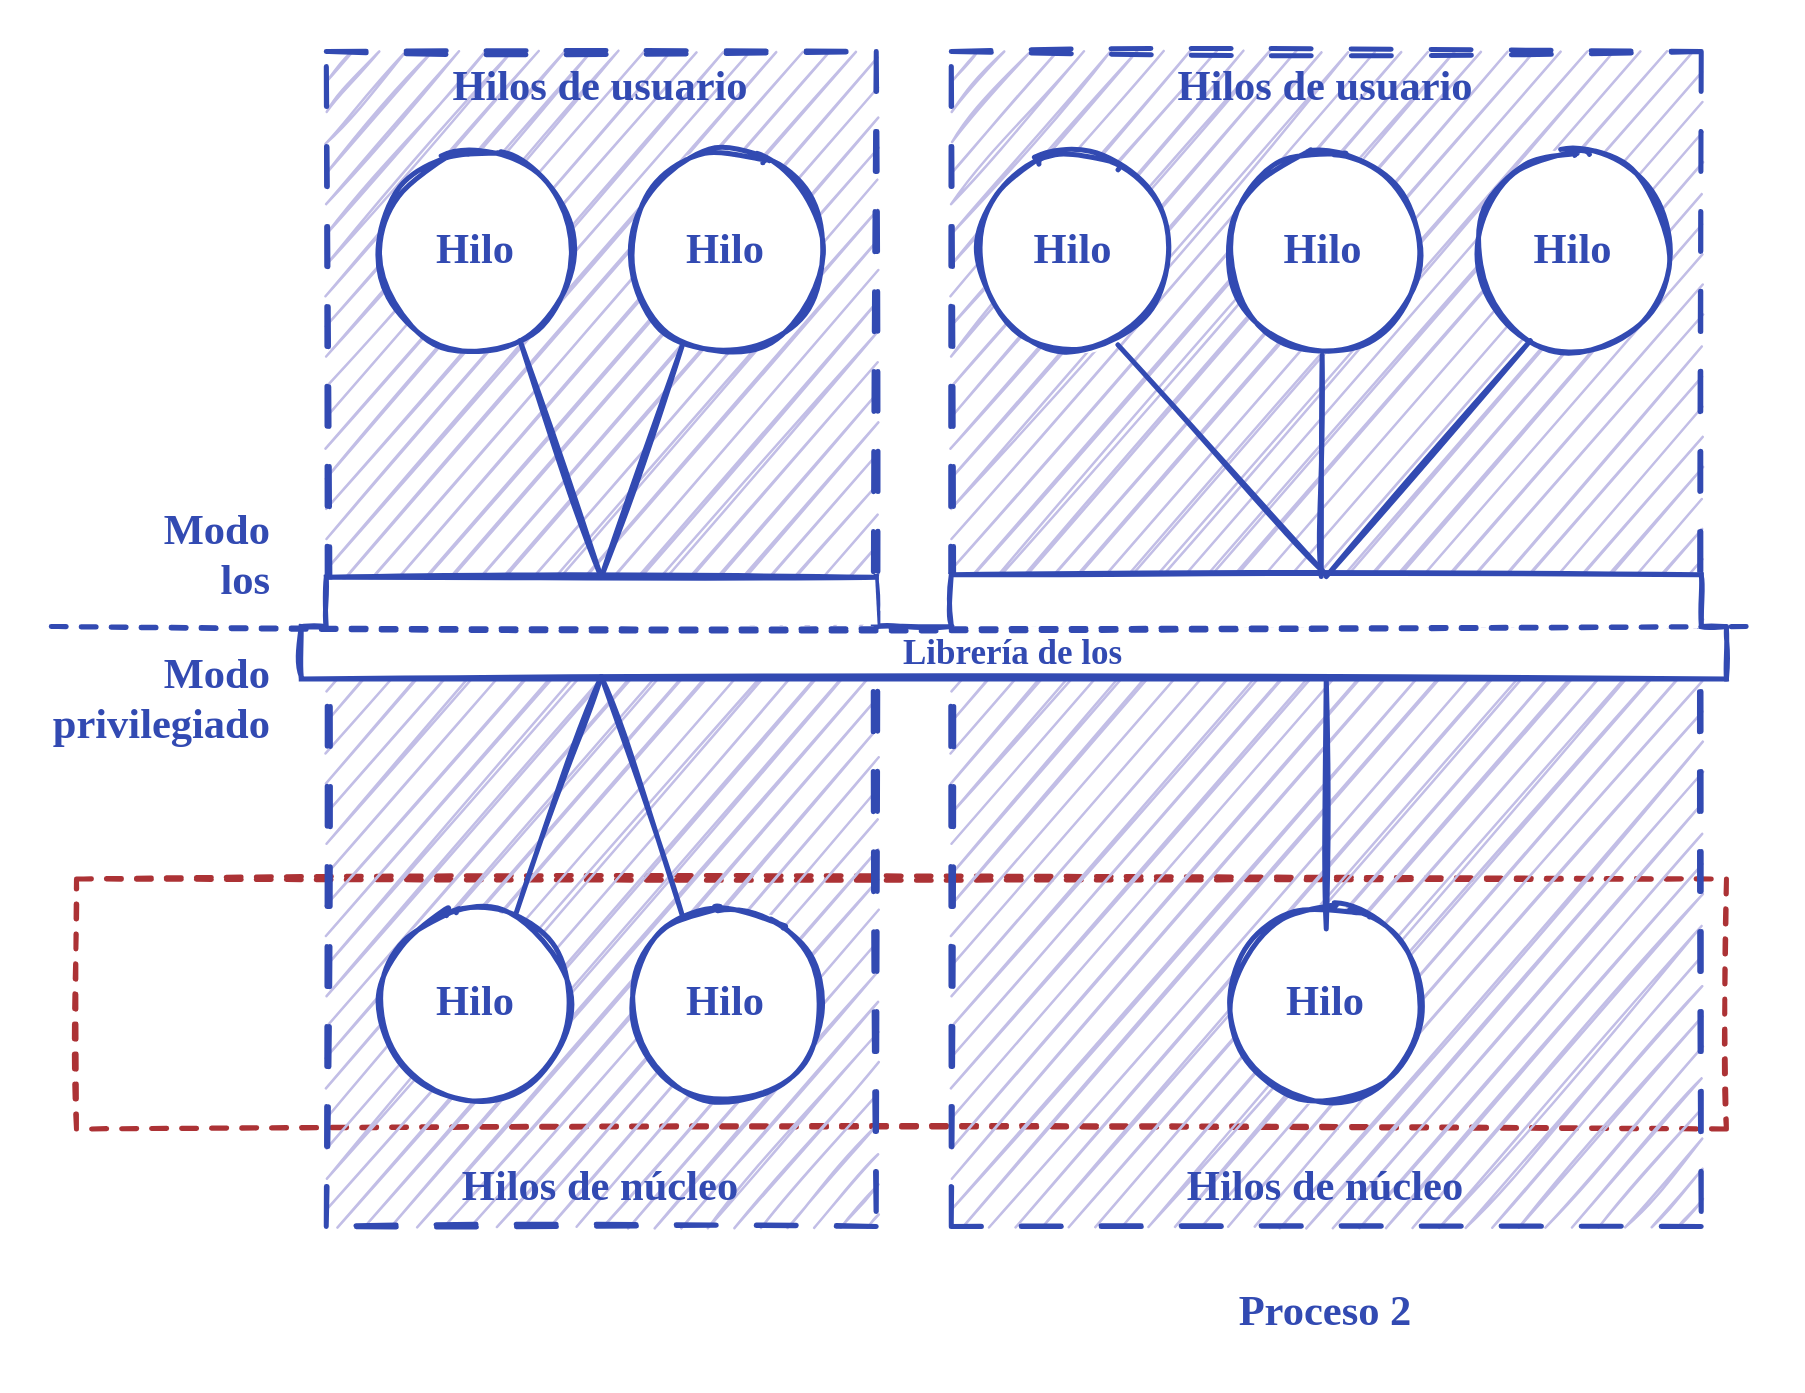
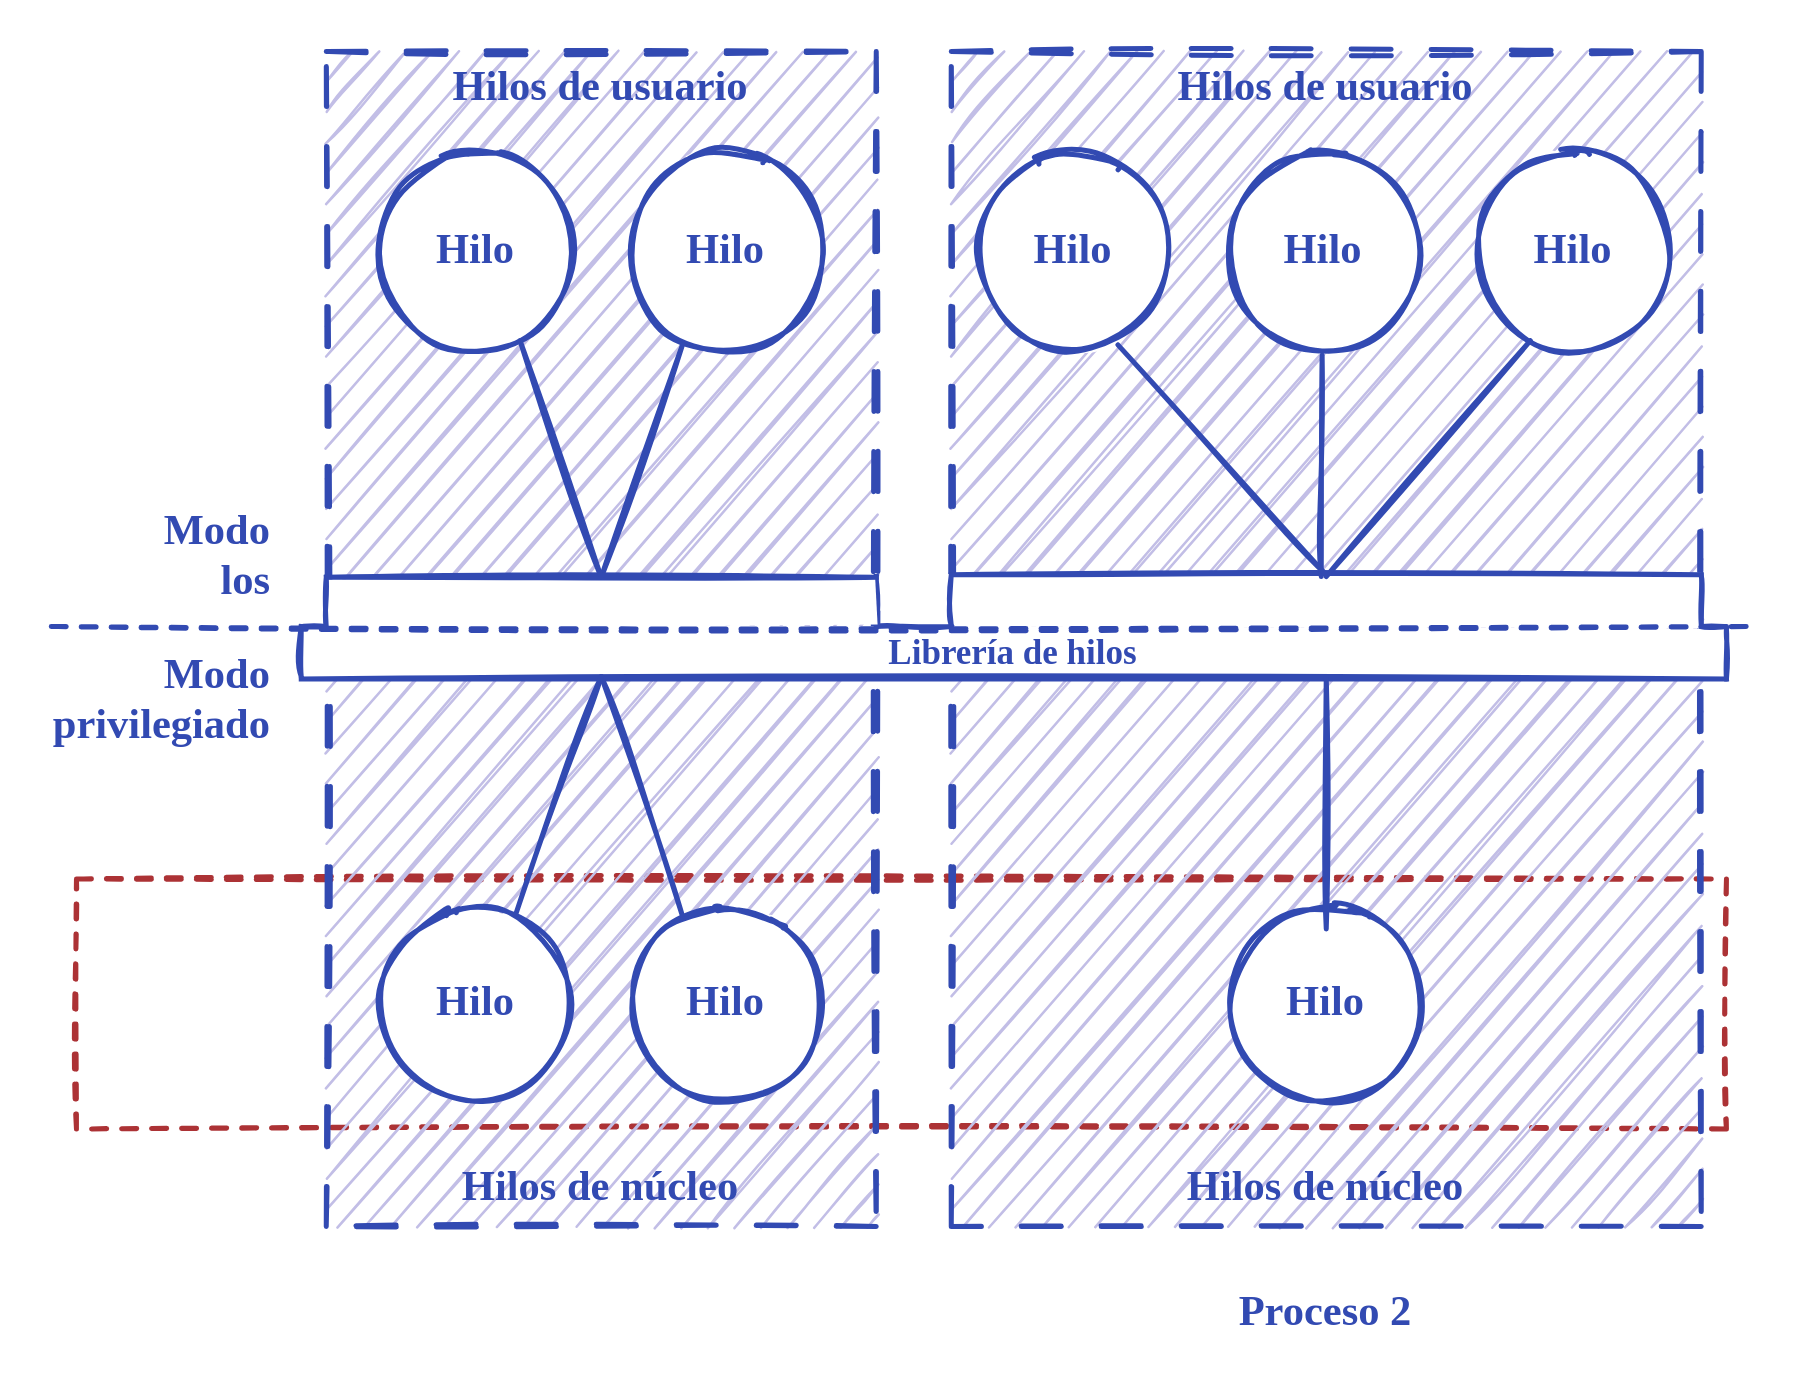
- <mxCell id="30" value="Librería de los" style="rounded=0;shadow=0;sketch=1;strokeWidth=2;fillColor=none;fontFamily=Ink Free;fontSize=14;spacing=20;strokeColor=none;fontColor=#324AB2;fontStyle=1;labelBackgroundColor=none;" vertex="1" parent="21"><mxGeometry y="20" width="570" height="20" as="geometry" /></mxCell>
+ <mxCell id="30" value="Librería de hilos" style="rounded=0;shadow=0;sketch=1;strokeWidth=2;fillColor=none;fontFamily=Ink Free;fontSize=14;spacing=20;strokeColor=none;fontColor=#324AB2;fontStyle=1;labelBackgroundColor=none;" vertex="1" parent="21"><mxGeometry y="20" width="570" height="20" as="geometry" /></mxCell>
